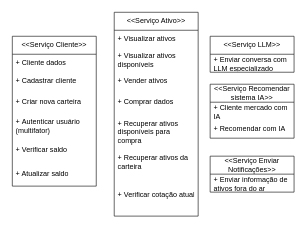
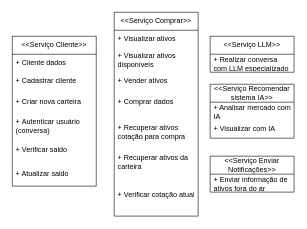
- <mxCell id="9" value="&amp;lt;&amp;lt;Serviço Ativo&amp;gt;&amp;gt;" style="swimlane;fontStyle=0;childLayout=stackLayout;horizontal=1;startSize=30;horizontalStack=0;resizeParent=1;resizeParentMax=0;resizeLast=0;collapsible=1;marginBottom=0;whiteSpace=wrap;html=1;" parent="1" vertex="1"><mxGeometry x="190" y="20" width="140" height="340" as="geometry" /></mxCell>
+ <mxCell id="9" value="&amp;lt;&amp;lt;Serviço Comprar&amp;gt;&amp;gt;" style="swimlane;fontStyle=0;childLayout=stackLayout;horizontal=1;startSize=30;horizontalStack=0;resizeParent=1;resizeParentMax=0;resizeLast=0;collapsible=1;marginBottom=0;whiteSpace=wrap;html=1;" parent="1" vertex="1"><mxGeometry x="190" y="20" width="140" height="340" as="geometry" /></mxCell>
- <mxCell id="18" value="+ Enviar conversa com LLM especializado" style="text;strokeColor=none;fillColor=none;align=left;verticalAlign=middle;spacingLeft=4;spacingRight=4;overflow=hidden;points=[[0,0.5],[1,0.5]];portConstraint=eastwest;rotatable=0;whiteSpace=wrap;html=1;" vertex="1" parent="17"><mxGeometry y="30" width="140" height="30" as="geometry" /></mxCell>
+ <mxCell id="18" value="+ Realizar conversa com LLM especializado" style="text;strokeColor=none;fillColor=none;align=left;verticalAlign=middle;spacingLeft=4;spacingRight=4;overflow=hidden;points=[[0,0.5],[1,0.5]];portConstraint=eastwest;rotatable=0;whiteSpace=wrap;html=1;" vertex="1" parent="17"><mxGeometry y="30" width="140" height="30" as="geometry" /></mxCell>
- <mxCell id="22" value="+ Cliente mercado com IA" style="text;strokeColor=none;fillColor=none;align=left;verticalAlign=middle;spacingLeft=4;spacingRight=4;overflow=hidden;points=[[0,0.5],[1,0.5]];portConstraint=eastwest;rotatable=0;whiteSpace=wrap;html=1;" vertex="1" parent="21"><mxGeometry y="30" width="140" height="30" as="geometry" /></mxCell>
+ <mxCell id="22" value="+ Analisar mercado com IA" style="text;strokeColor=none;fillColor=none;align=left;verticalAlign=middle;spacingLeft=4;spacingRight=4;overflow=hidden;points=[[0,0.5],[1,0.5]];portConstraint=eastwest;rotatable=0;whiteSpace=wrap;html=1;" vertex="1" parent="21"><mxGeometry y="30" width="140" height="30" as="geometry" /></mxCell>
- <mxCell id="6" value="+&amp;nbsp;Autenticar usuário (multifator)" style="text;strokeColor=none;fillColor=none;align=left;verticalAlign=middle;spacingLeft=4;spacingRight=4;overflow=hidden;points=[[0,0.5],[1,0.5]];portConstraint=eastwest;rotatable=0;whiteSpace=wrap;html=1;" parent="2" vertex="1"><mxGeometry y="130" width="140" height="40" as="geometry" /></mxCell>
+ <mxCell id="6" value="+&amp;nbsp;Autenticar usuário (conversa)" style="text;strokeColor=none;fillColor=none;align=left;verticalAlign=middle;spacingLeft=4;spacingRight=4;overflow=hidden;points=[[0,0.5],[1,0.5]];portConstraint=eastwest;rotatable=0;whiteSpace=wrap;html=1;" parent="2" vertex="1"><mxGeometry y="130" width="140" height="40" as="geometry" /></mxCell>
- <mxCell id="23" value="+ Recomendar com IA" style="text;strokeColor=none;fillColor=none;align=left;verticalAlign=middle;spacingLeft=4;spacingRight=4;overflow=hidden;points=[[0,0.5],[1,0.5]];portConstraint=eastwest;rotatable=0;whiteSpace=wrap;html=1;" vertex="1" parent="21"><mxGeometry y="60" width="140" height="30" as="geometry" /></mxCell>
+ <mxCell id="23" value="+ Visualizar com IA" style="text;strokeColor=none;fillColor=none;align=left;verticalAlign=middle;spacingLeft=4;spacingRight=4;overflow=hidden;points=[[0,0.5],[1,0.5]];portConstraint=eastwest;rotatable=0;whiteSpace=wrap;html=1;" vertex="1" parent="21"><mxGeometry y="60" width="140" height="30" as="geometry" /></mxCell>
- <mxCell id="14" value="+ Recuperar ativos disponíveis para compra" style="text;strokeColor=none;fillColor=none;align=left;verticalAlign=middle;spacingLeft=4;spacingRight=4;overflow=hidden;points=[[0,0.5],[1,0.5]];portConstraint=eastwest;rotatable=0;whiteSpace=wrap;html=1;" vertex="1" parent="9"><mxGeometry y="170" width="140" height="60" as="geometry" /></mxCell>
+ <mxCell id="14" value="+ Recuperar ativos cotação para compra" style="text;strokeColor=none;fillColor=none;align=left;verticalAlign=middle;spacingLeft=4;spacingRight=4;overflow=hidden;points=[[0,0.5],[1,0.5]];portConstraint=eastwest;rotatable=0;whiteSpace=wrap;html=1;" vertex="1" parent="9"><mxGeometry y="170" width="140" height="60" as="geometry" /></mxCell>
